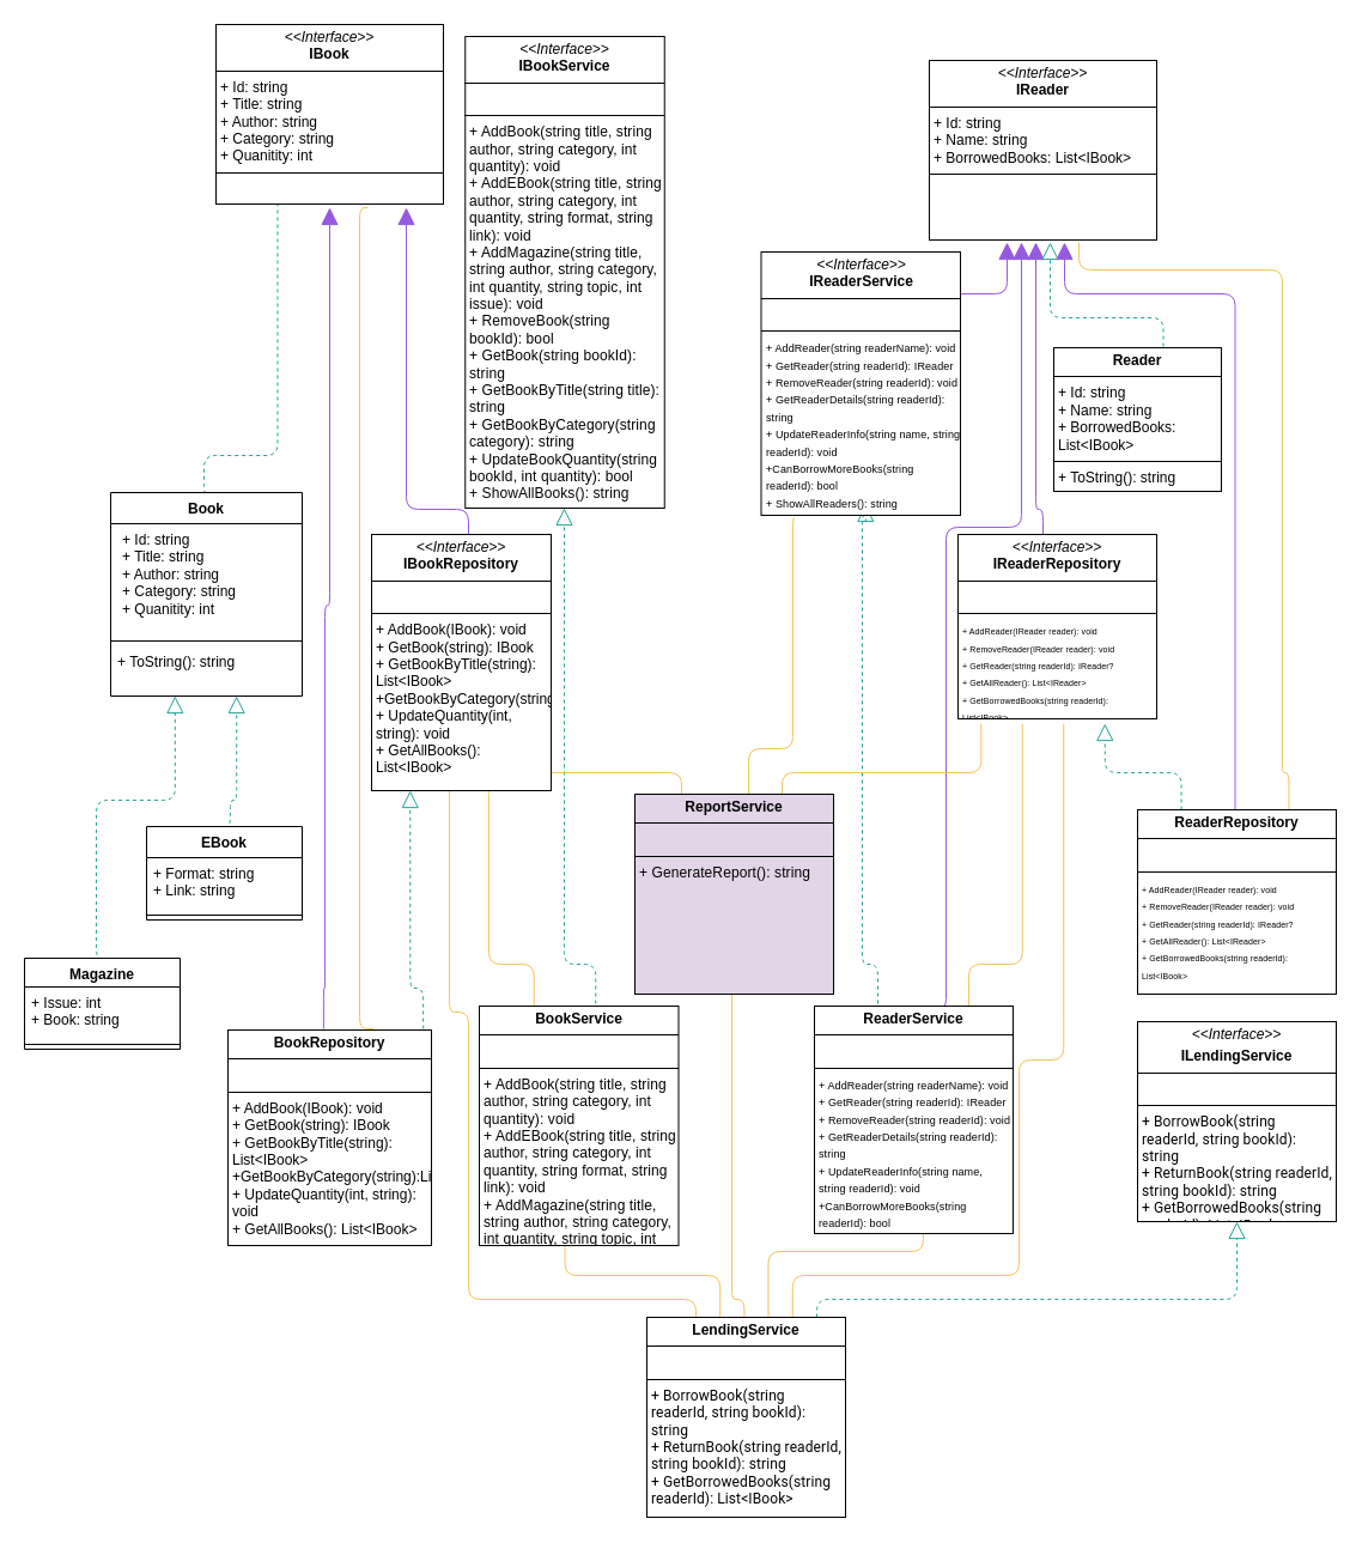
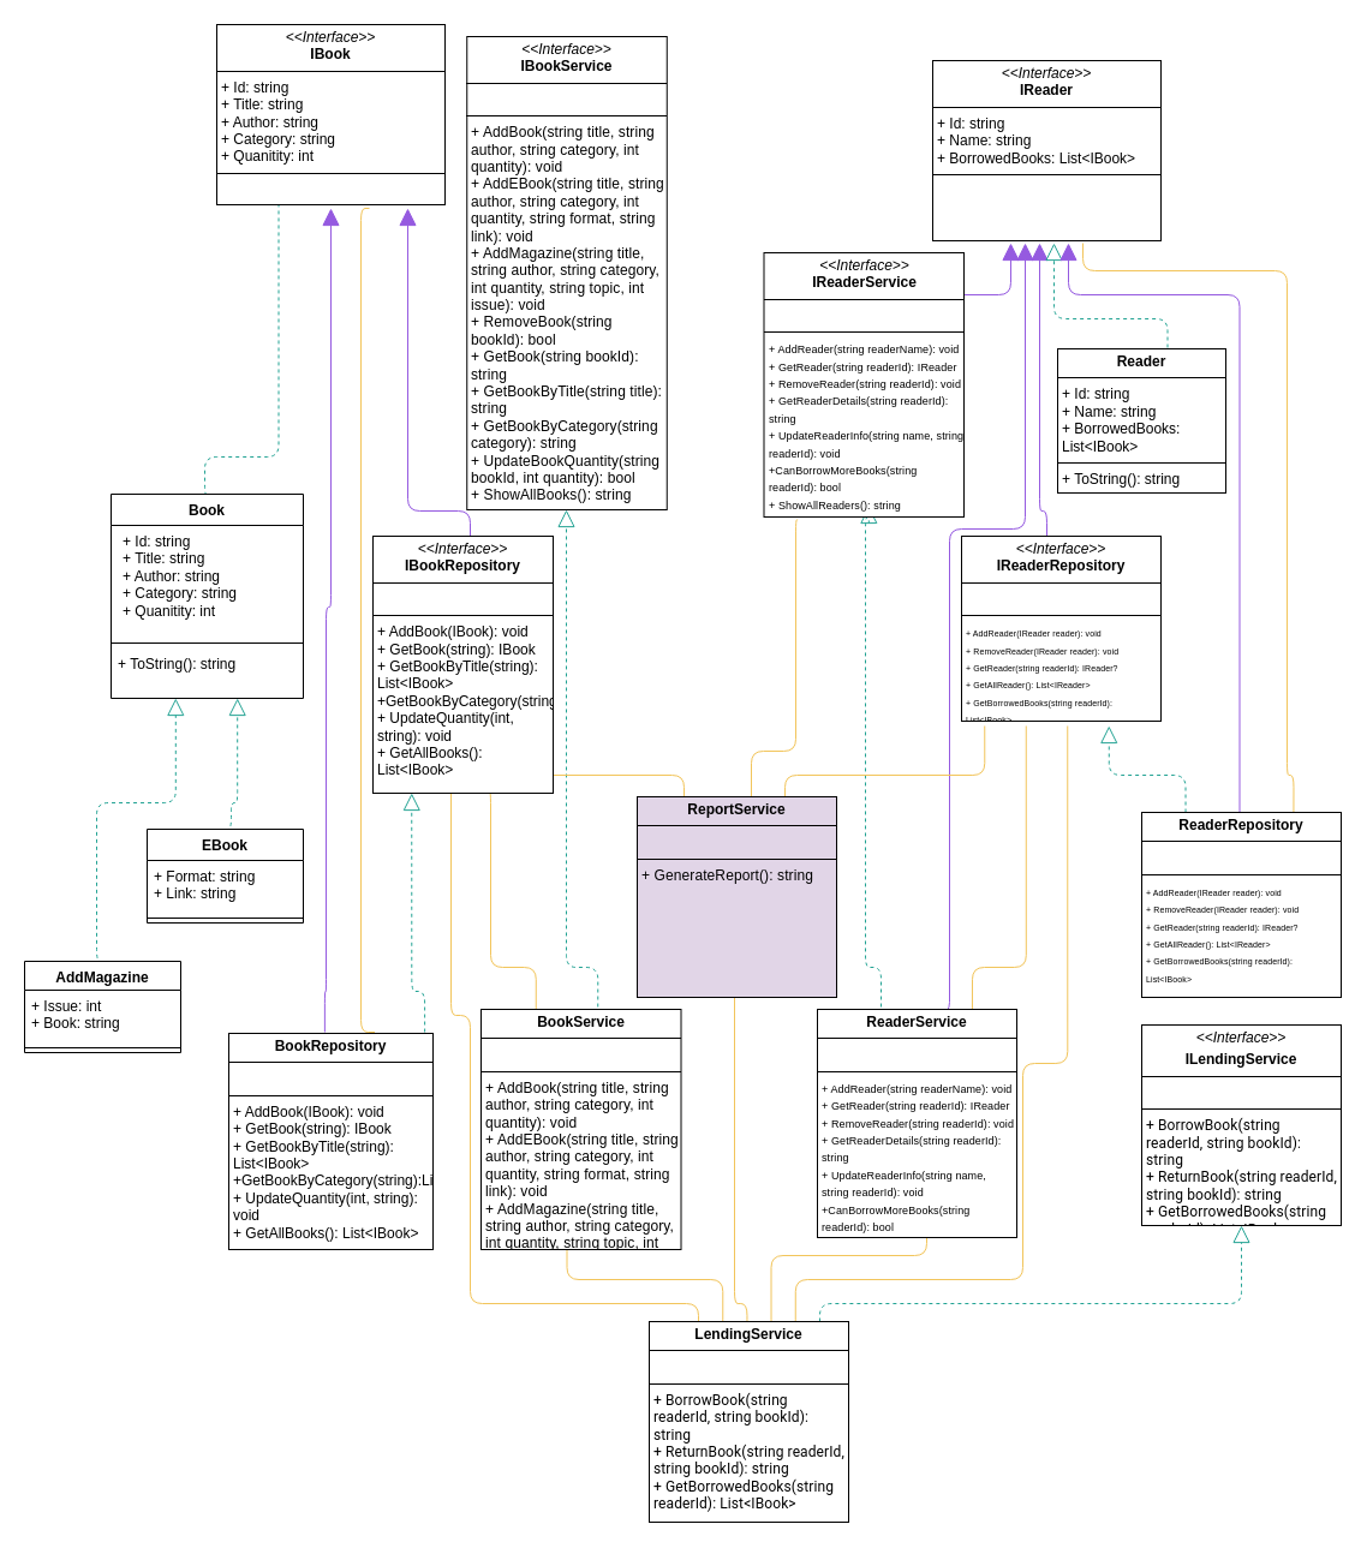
- <mxCell id="37" value="Magazine" style="swimlane;fontStyle=1;align=center;verticalAlign=top;childLayout=stackLayout;horizontal=1;startSize=24;horizontalStack=0;resizeParent=1;resizeParentMax=0;resizeLast=0;collapsible=1;marginBottom=0;whiteSpace=wrap;html=1;fontColor=#000000;" parent="1" vertex="1"><mxGeometry x="20" y="800" width="130" height="76" as="geometry" /></mxCell>
+ <mxCell id="37" value="AddMagazine" style="swimlane;fontStyle=1;align=center;verticalAlign=top;childLayout=stackLayout;horizontal=1;startSize=24;horizontalStack=0;resizeParent=1;resizeParentMax=0;resizeLast=0;collapsible=1;marginBottom=0;whiteSpace=wrap;html=1;fontColor=#000000;" parent="1" vertex="1"><mxGeometry x="20" y="800" width="130" height="76" as="geometry" /></mxCell>
